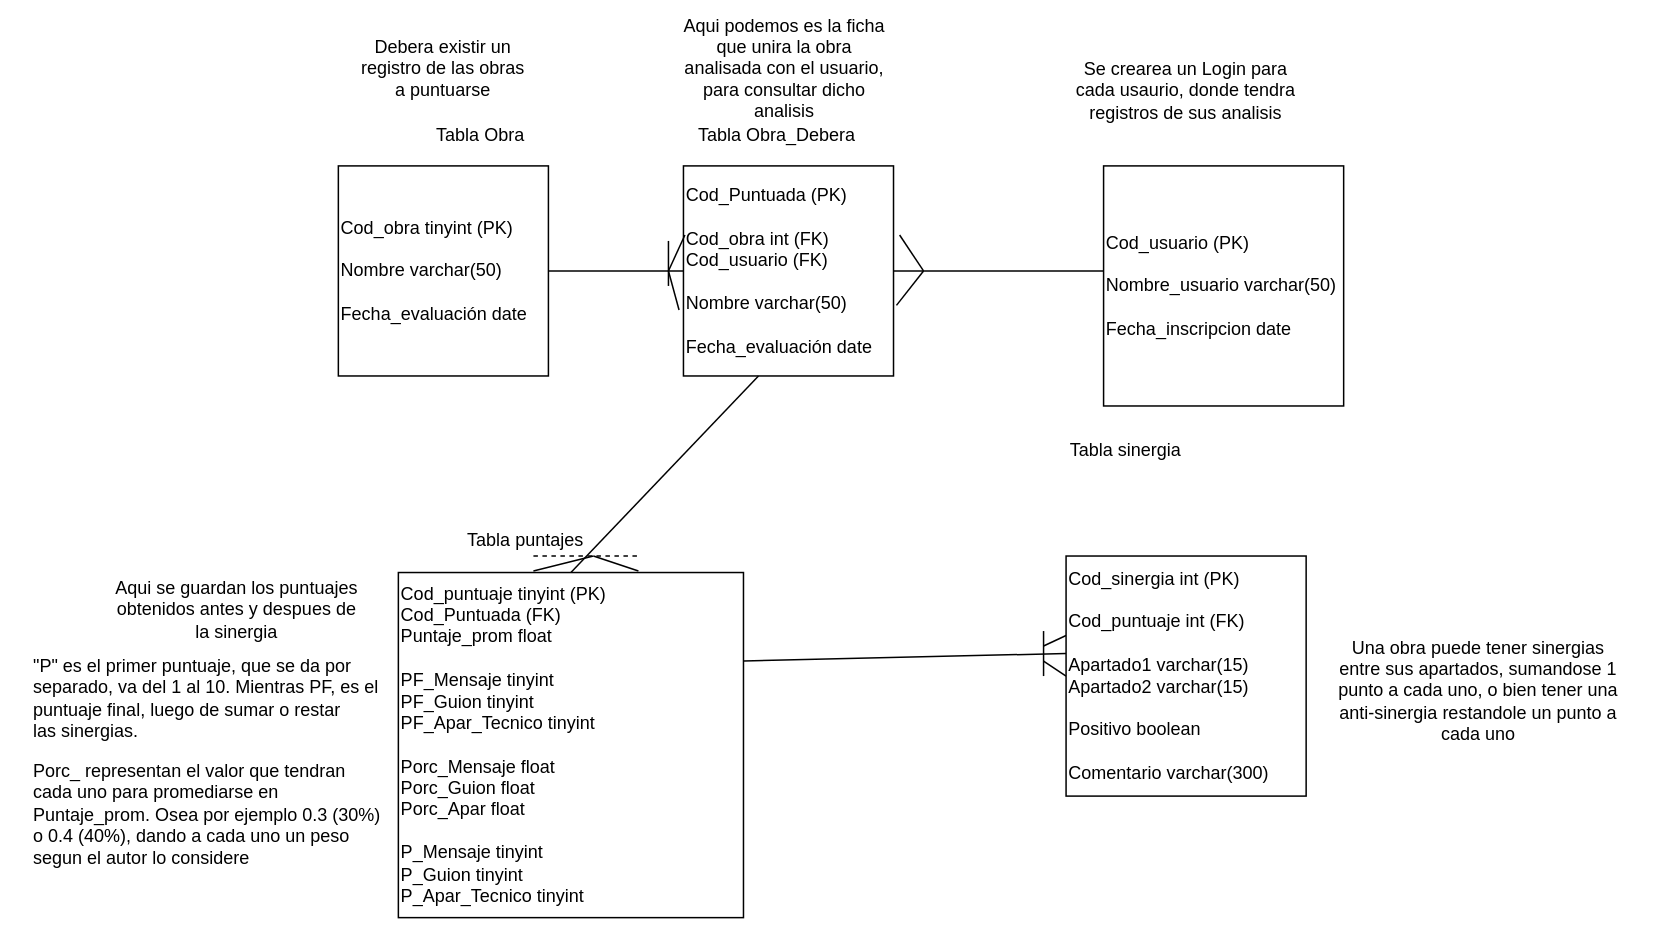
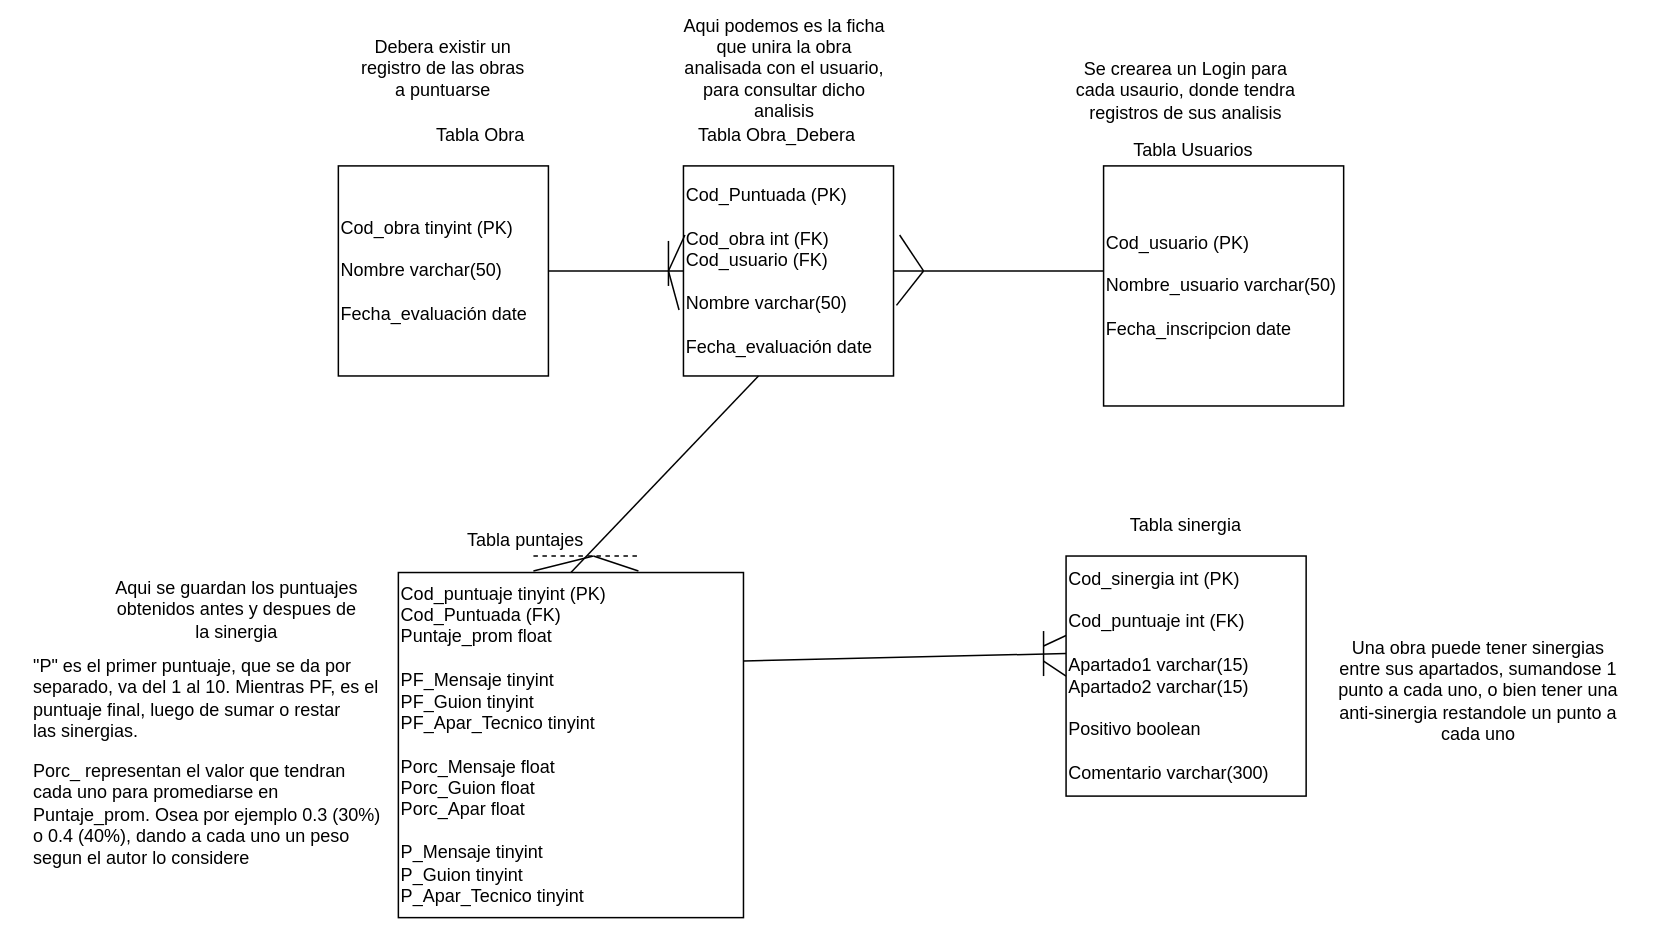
+ <mxCell id="19" value="Tabla Usuarios" style="text;html=1;strokeColor=none;fillColor=none;align=center;verticalAlign=middle;whiteSpace=wrap;rounded=0;" parent="1" vertex="1"><mxGeometry x="735" y="90" width="120" height="20" as="geometry" /></mxCell>
- <mxCell id="9" value="Tabla sinergia" style="text;html=1;strokeColor=none;fillColor=none;align=center;verticalAlign=middle;whiteSpace=wrap;rounded=0;" parent="1" vertex="1"><mxGeometry x="680" y="290" width="140" height="20" as="geometry" /></mxCell>
+ <mxCell id="9" value="Tabla sinergia" style="text;html=1;strokeColor=none;fillColor=none;align=center;verticalAlign=middle;whiteSpace=wrap;rounded=0;" parent="1" vertex="1"><mxGeometry x="720" y="340" width="140" height="20" as="geometry" /></mxCell>
